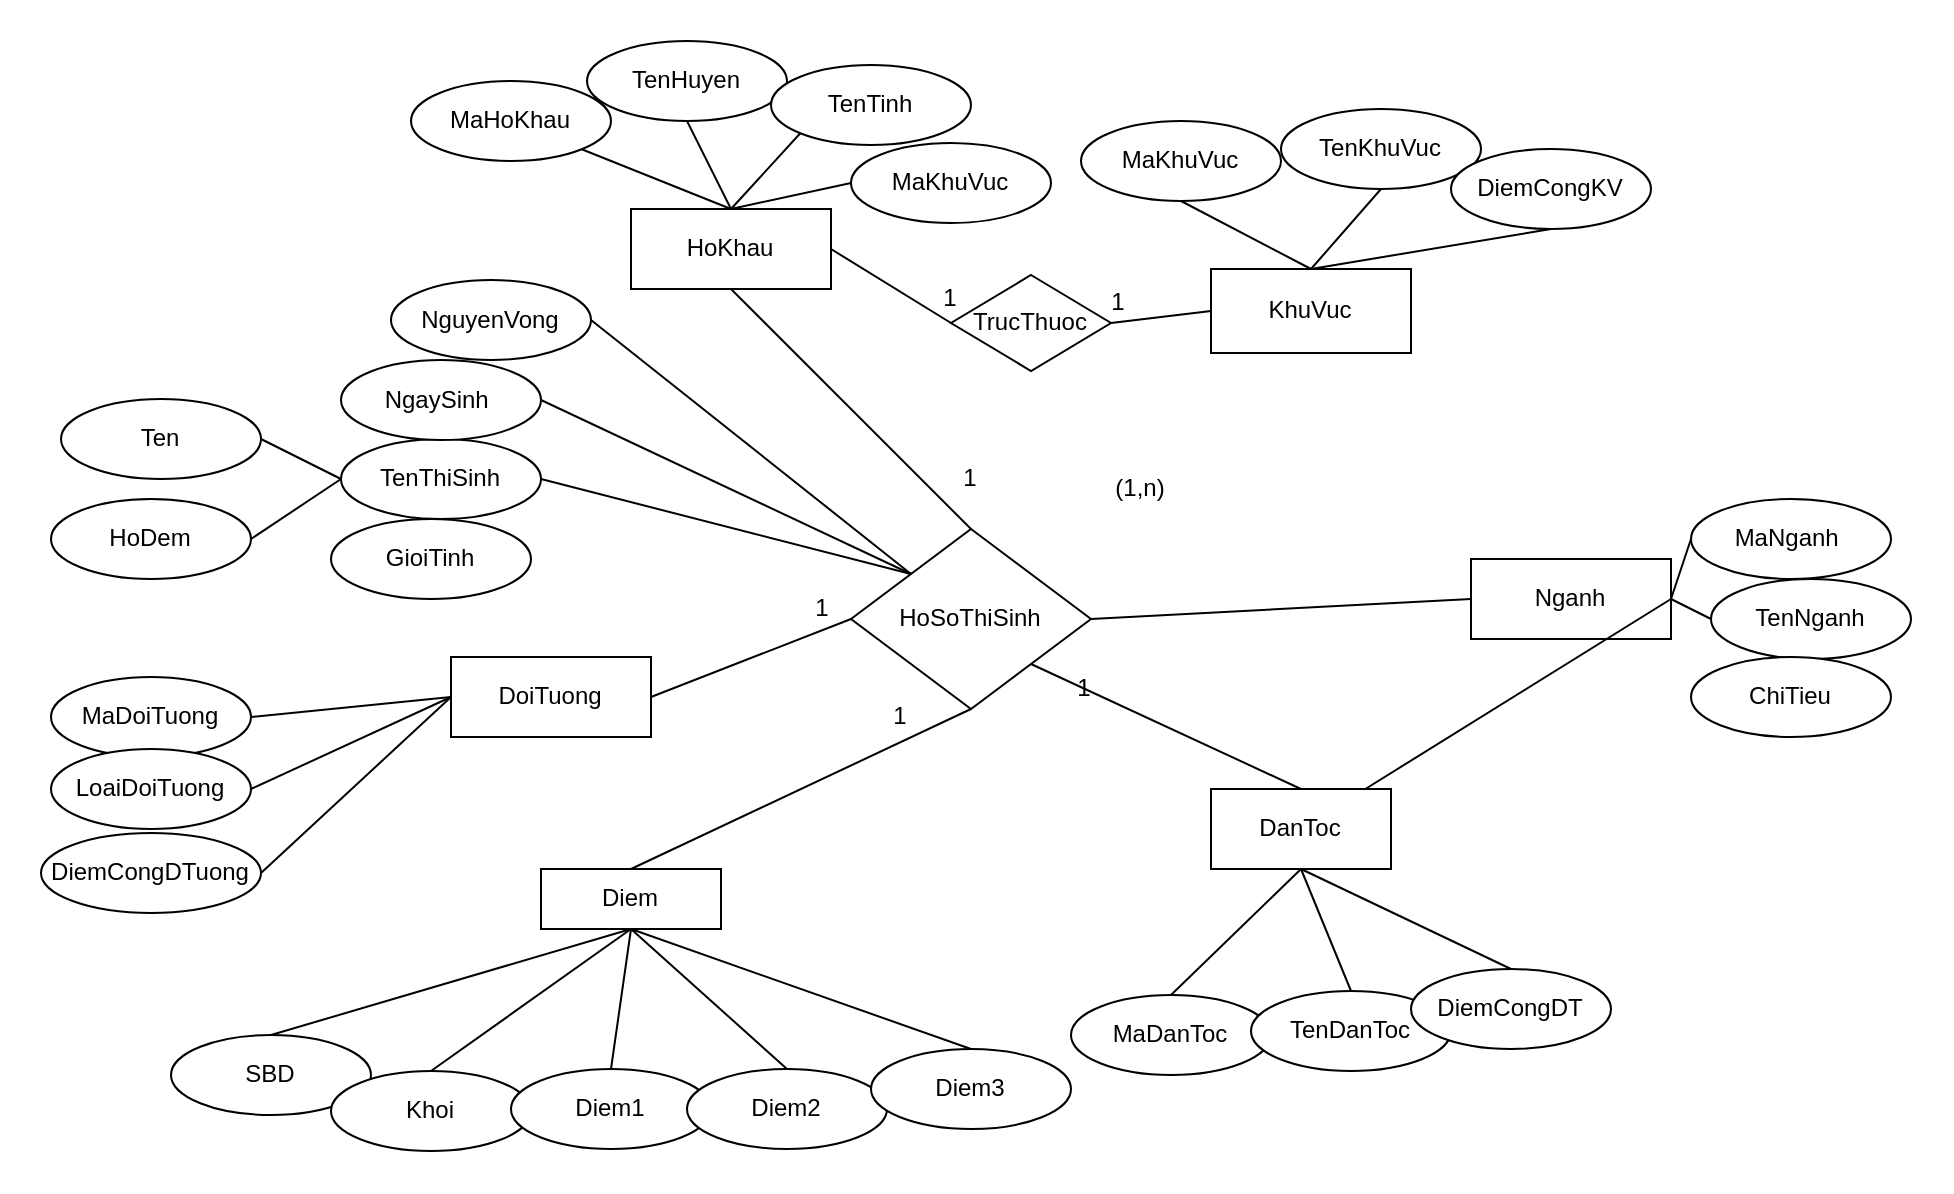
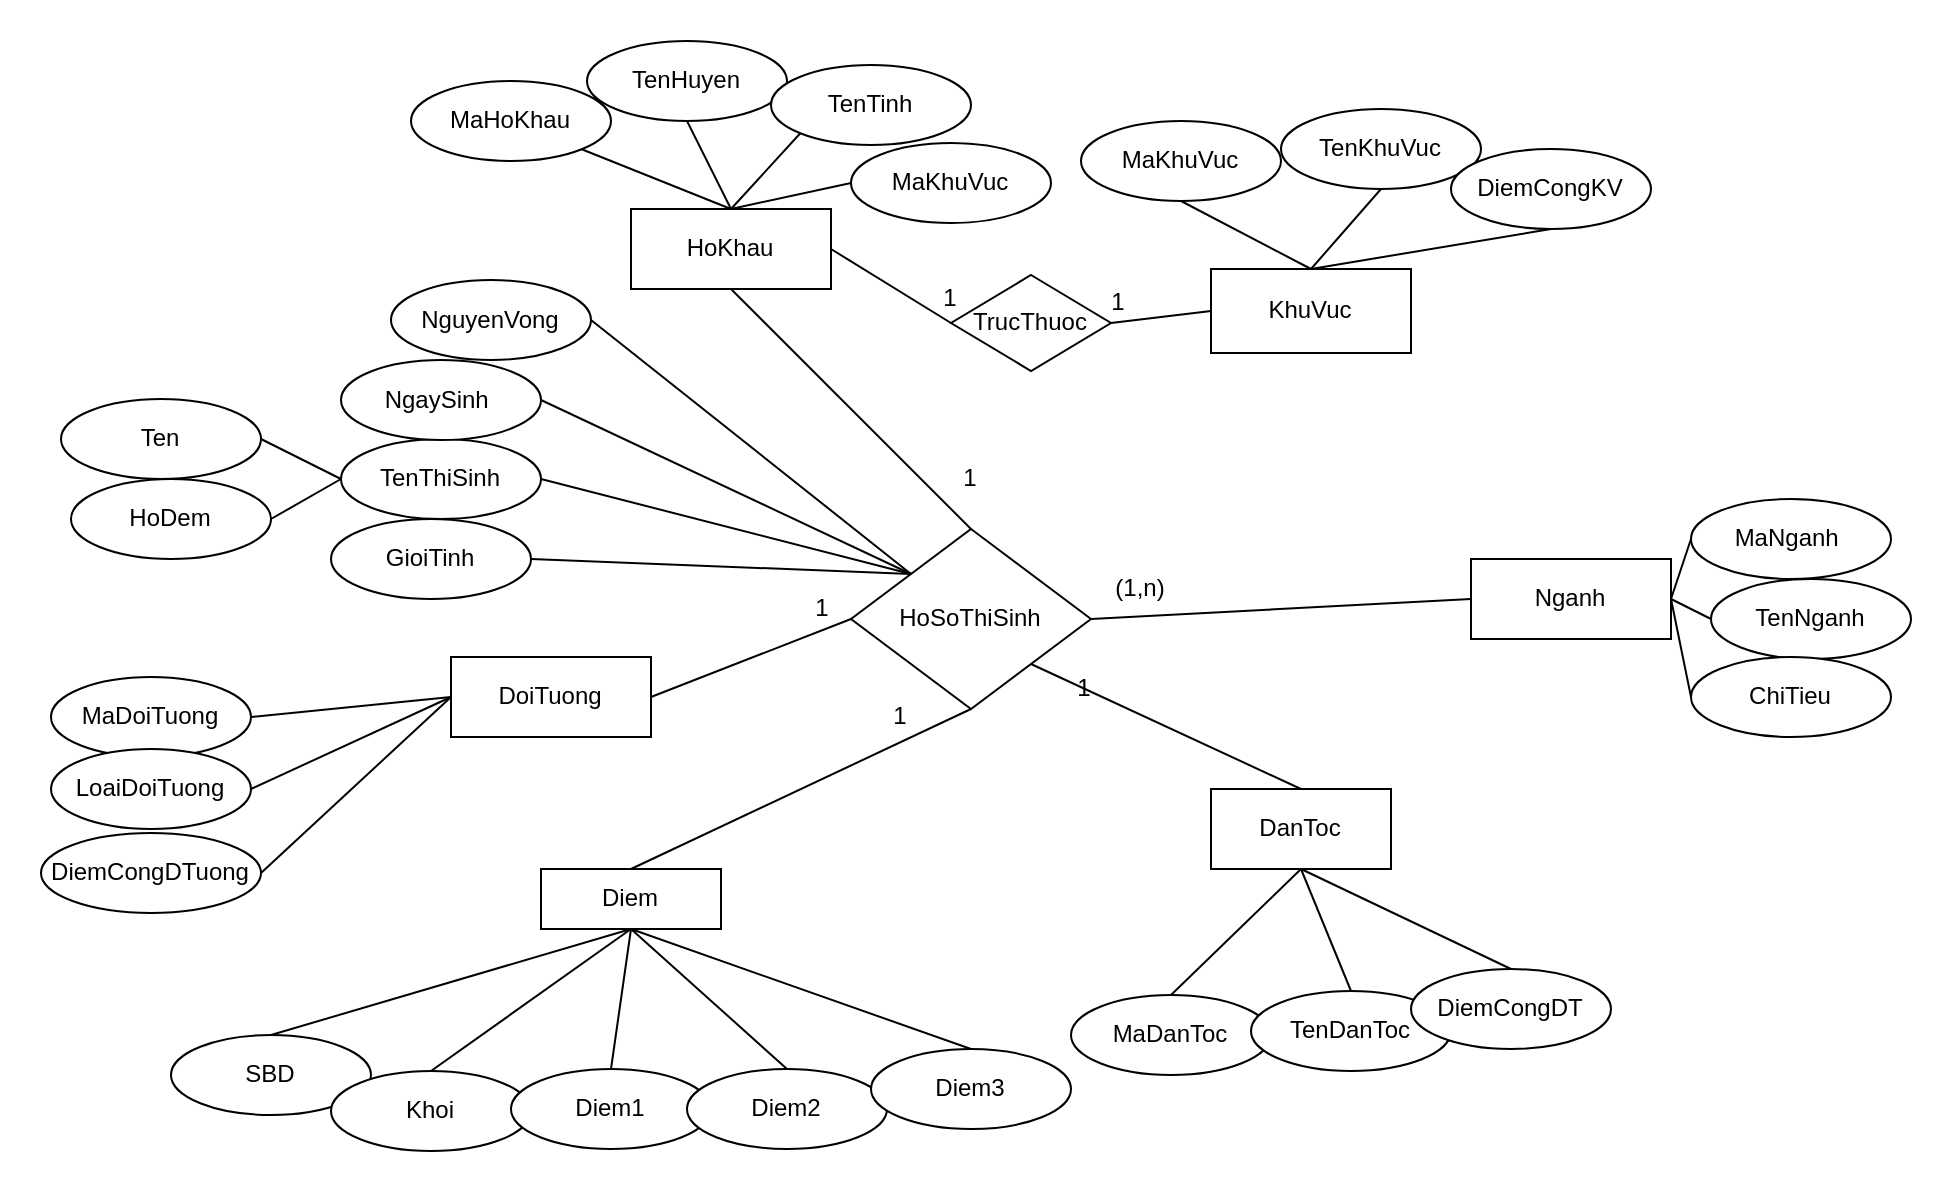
- <mxCell id="72" value="(1,n)" style="text;html=1;strokeColor=none;fillColor=none;align=center;verticalAlign=middle;whiteSpace=wrap;rounded=0;" vertex="1" parent="1"><mxGeometry x="550" y="234" width="40" height="20" as="geometry" /></mxCell>
+ <mxCell id="72" value="(1,n)" style="text;html=1;strokeColor=none;fillColor=none;align=center;verticalAlign=middle;whiteSpace=wrap;rounded=0;" vertex="1" parent="1"><mxGeometry x="550" y="284" width="40" height="20" as="geometry" /></mxCell>
- <mxCell id="68" value="HoDem" style="ellipse;whiteSpace=wrap;html=1;" vertex="1" parent="1"><mxGeometry x="25" y="249" width="100" height="40" as="geometry" /></mxCell>
+ <mxCell id="68" value="HoDem" style="ellipse;whiteSpace=wrap;html=1;" vertex="1" parent="1"><mxGeometry x="35" y="239" width="100" height="40" as="geometry" /></mxCell>
+ <mxCell id="66" value="" style="endArrow=none;html=1;entryX=0;entryY=0;entryDx=0;entryDy=0;exitX=1;exitY=0.5;exitDx=0;exitDy=0;" edge="1" parent="1" source="4" target="36"><mxGeometry width="50" height="50" relative="1" as="geometry"><mxPoint x="275" y="274" as="sourcePoint" /><mxPoint x="325" y="224" as="targetPoint" /></mxGeometry></mxCell>
- <mxCell id="47" value="" style="endArrow=none;html=1;exitX=1;exitY=0.5;exitDx=0;exitDy=0;" edge="1" parent="1" source="32" target="25"><mxGeometry width="50" height="50" relative="1" as="geometry"><mxPoint x="905" y="384" as="sourcePoint" /><mxPoint x="955" y="334" as="targetPoint" /></mxGeometry></mxCell>
+ <mxCell id="47" value="" style="endArrow=none;html=1;entryX=0;entryY=0.5;entryDx=0;entryDy=0;exitX=1;exitY=0.5;exitDx=0;exitDy=0;" edge="1" parent="1" source="32" target="31"><mxGeometry width="50" height="50" relative="1" as="geometry"><mxPoint x="905" y="384" as="sourcePoint" /><mxPoint x="955" y="334" as="targetPoint" /></mxGeometry></mxCell>
